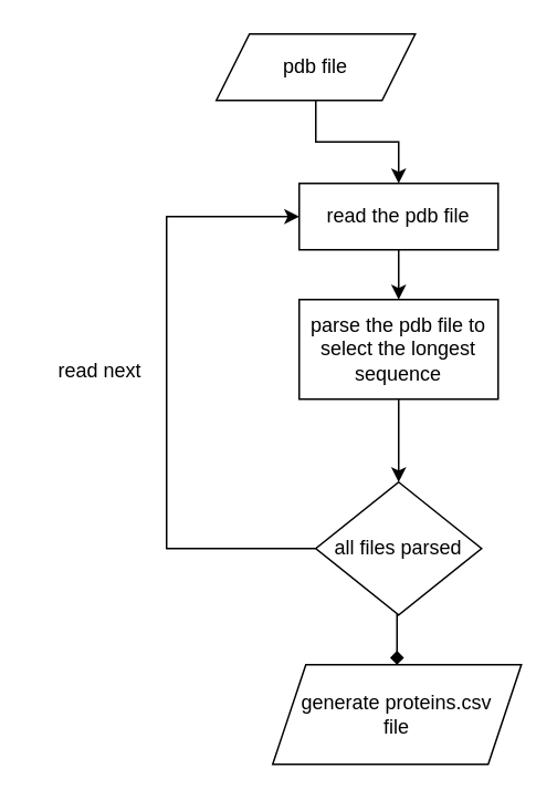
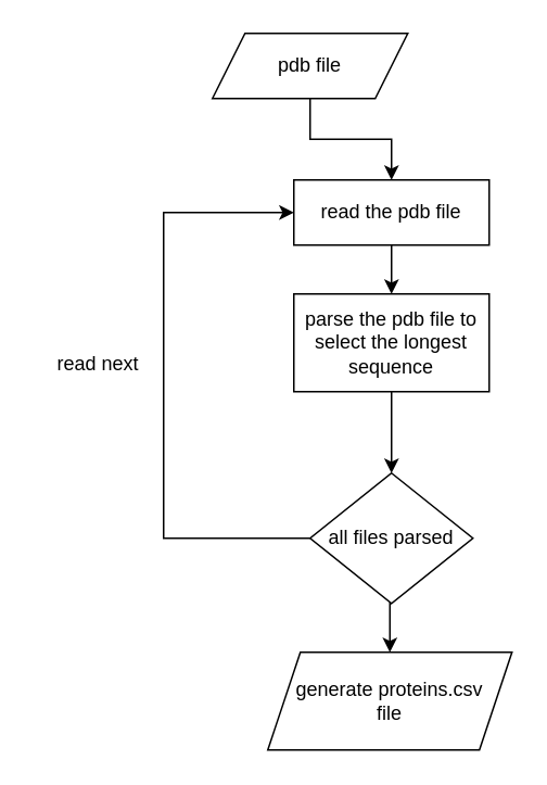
- <mxCell id="10" style="edgeStyle=orthogonalEdgeStyle;rounded=0;orthogonalLoop=1;jettySize=auto;html=1;exitX=0.5;exitY=1;exitDx=0;exitDy=0;entryX=0.5;entryY=0;entryDx=0;entryDy=0;endArrow=diamond;" parent="1" source="11" target="12" edge="1"><mxGeometry relative="1" as="geometry" /></mxCell>
+ <mxCell id="10" style="edgeStyle=orthogonalEdgeStyle;rounded=0;orthogonalLoop=1;jettySize=auto;html=1;exitX=0.5;exitY=1;exitDx=0;exitDy=0;entryX=0.5;entryY=0;entryDx=0;entryDy=0;" parent="1" source="11" target="12" edge="1"><mxGeometry relative="1" as="geometry" /></mxCell>
